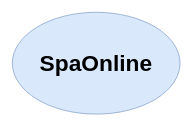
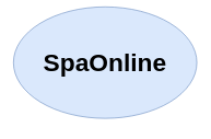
- <mxCell id="2" value="&lt;font style=&quot;font-size: 38px;&quot;&gt;&lt;b&gt;SpaOnline&lt;/b&gt;&lt;/font&gt;" style="ellipse;whiteSpace=wrap;html=1;fillColor=#dae8fc;strokeColor=#6c8ebf;" parent="1" vertex="1"><mxGeometry x="20" y="20" width="280" height="170" as="geometry" /></mxCell>
+ <mxCell id="2" value="&lt;font style=&quot;font-size: 38px;&quot;&gt;&lt;b&gt;SpaOnline&lt;/b&gt;&lt;/font&gt;" style="ellipse;whiteSpace=wrap;html=1;fillColor=#dae8fc;strokeColor=#6c8ebf;" parent="1" vertex="1"><mxGeometry x="20" y="10" width="280" height="170" as="geometry" /></mxCell>
